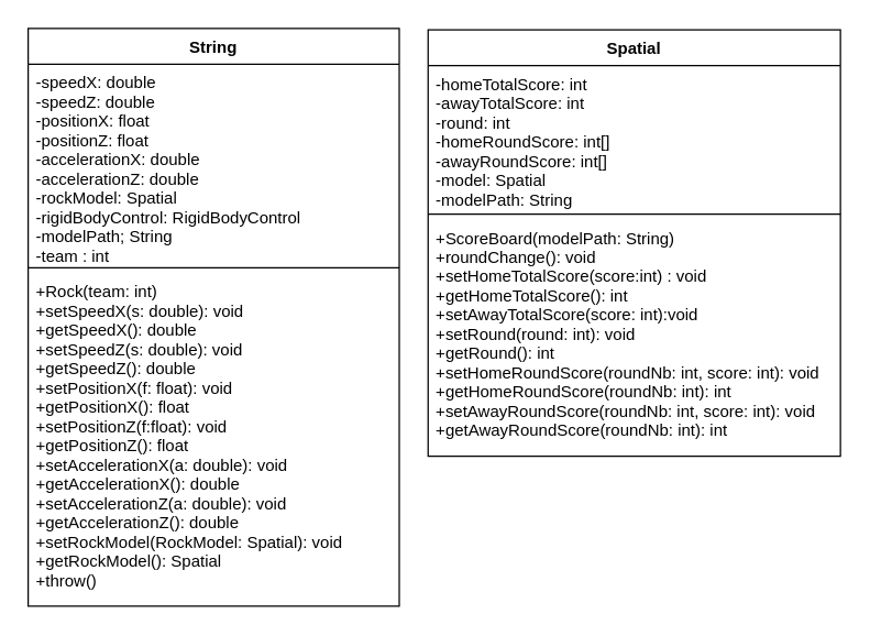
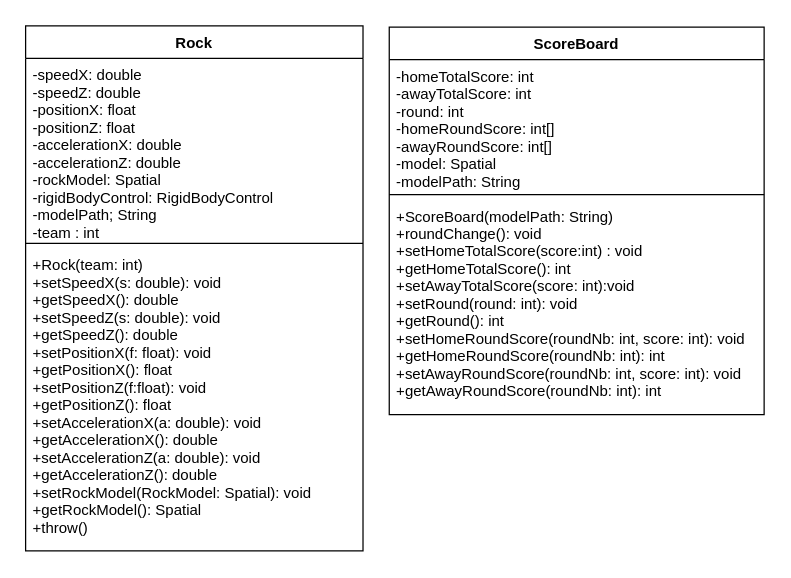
- <mxCell id="2" value="String" style="swimlane;fontStyle=1;align=center;verticalAlign=top;childLayout=stackLayout;horizontal=1;startSize=26;horizontalStack=0;resizeParent=1;resizeParentMax=0;resizeLast=0;collapsible=1;marginBottom=0;" parent="1" vertex="1"><mxGeometry x="20" y="20" width="270" height="420" as="geometry" /></mxCell>
+ <mxCell id="2" value="Rock" style="swimlane;fontStyle=1;align=center;verticalAlign=top;childLayout=stackLayout;horizontal=1;startSize=26;horizontalStack=0;resizeParent=1;resizeParentMax=0;resizeLast=0;collapsible=1;marginBottom=0;" parent="1" vertex="1"><mxGeometry x="20" y="20" width="270" height="420" as="geometry" /></mxCell>
- <mxCell id="6" value="Spatial" style="swimlane;fontStyle=1;align=center;verticalAlign=top;childLayout=stackLayout;horizontal=1;startSize=26;horizontalStack=0;resizeParent=1;resizeParentMax=0;resizeLast=0;collapsible=1;marginBottom=0;" parent="1" vertex="1"><mxGeometry x="311" y="21" width="300" height="310" as="geometry" /></mxCell>
+ <mxCell id="6" value="ScoreBoard" style="swimlane;fontStyle=1;align=center;verticalAlign=top;childLayout=stackLayout;horizontal=1;startSize=26;horizontalStack=0;resizeParent=1;resizeParentMax=0;resizeLast=0;collapsible=1;marginBottom=0;" parent="1" vertex="1"><mxGeometry x="311" y="21" width="300" height="310" as="geometry" /></mxCell>
